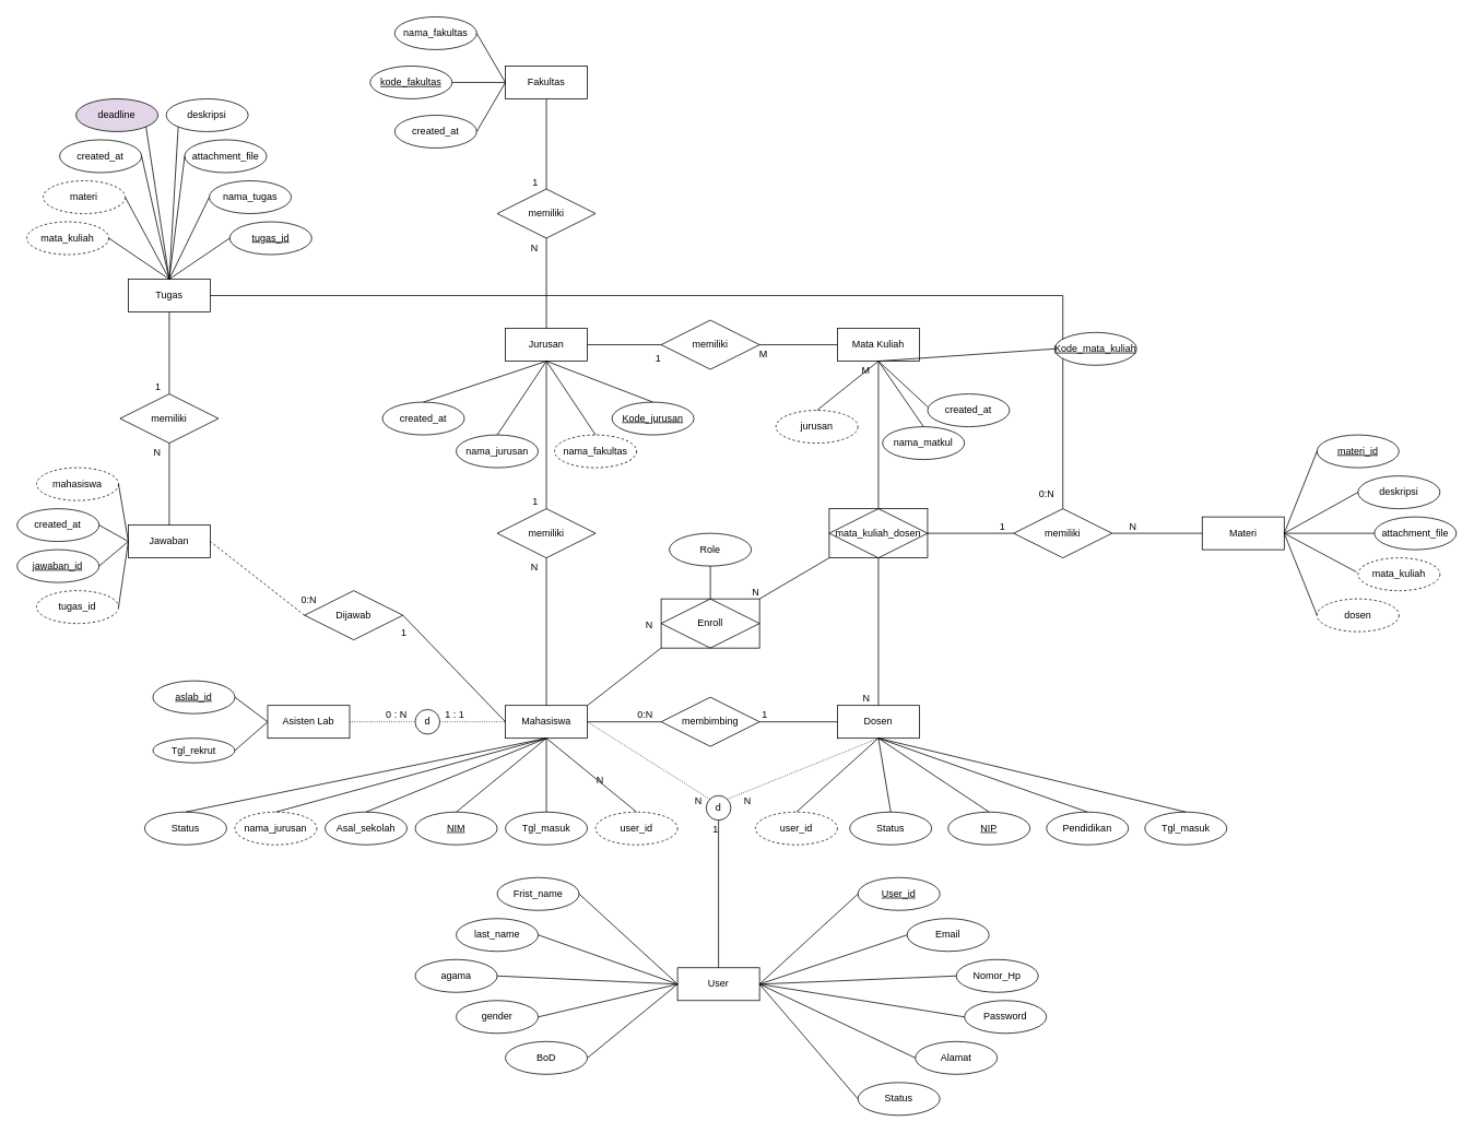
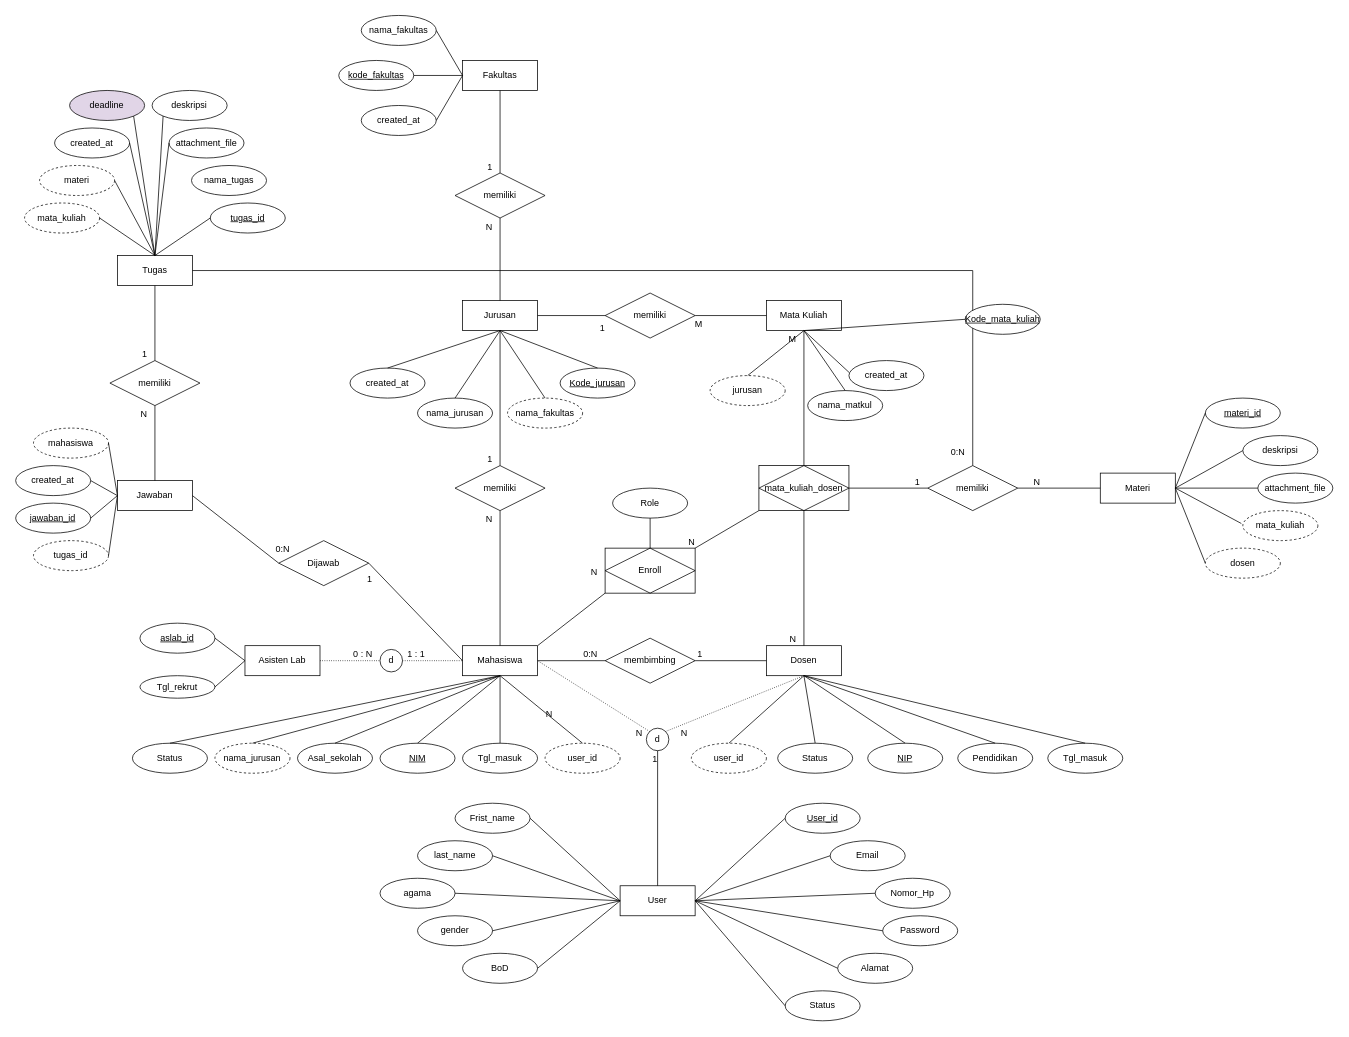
- <mxCell id="159" value="" style="endArrow=none;html=1;rounded=0;entryX=0;entryY=0.5;entryDx=0;entryDy=0;exitX=0.5;exitY=0;exitDx=0;exitDy=0;" parent="1" source="116" target="150" edge="1"><mxGeometry relative="1" as="geometry"><mxPoint x="216" y="350" as="sourcePoint" /><mxPoint x="289.75" y="300" as="targetPoint" /></mxGeometry></mxCell>
- <mxCell id="126" value="" style="endArrow=none;html=1;rounded=0;exitX=0;exitY=0.5;exitDx=0;exitDy=0;entryX=1;entryY=0.5;entryDx=0;entryDy=0;dashed=1;" parent="1" source="129" target="120" edge="1"><mxGeometry relative="1" as="geometry"><mxPoint x="316" y="610" as="sourcePoint" /><mxPoint x="316" y="710" as="targetPoint" /></mxGeometry></mxCell>
+ <mxCell id="126" value="" style="endArrow=none;html=1;rounded=0;exitX=0;exitY=0.5;exitDx=0;exitDy=0;entryX=1;entryY=0.5;entryDx=0;entryDy=0;" parent="1" source="129" target="120" edge="1"><mxGeometry relative="1" as="geometry"><mxPoint x="316" y="610" as="sourcePoint" /><mxPoint x="316" y="710" as="targetPoint" /></mxGeometry></mxCell>
